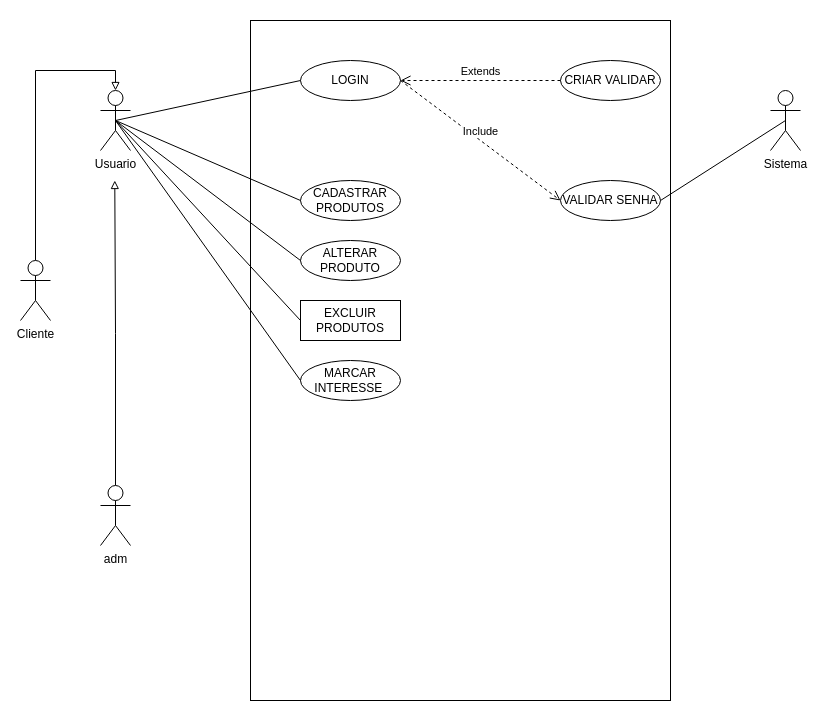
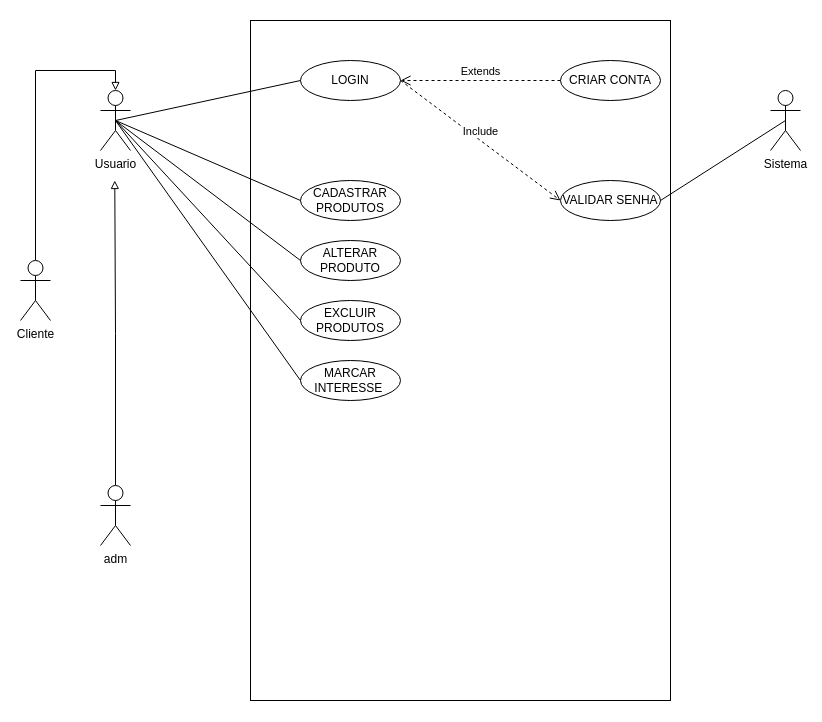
- <mxCell id="13" value="CRIAR VALIDAR" style="ellipse;whiteSpace=wrap;html=1;align=center;" parent="1" vertex="1"><mxGeometry x="560" y="60" width="100" height="40" as="geometry" /></mxCell>
+ <mxCell id="13" value="CRIAR CONTA" style="ellipse;whiteSpace=wrap;html=1;align=center;" parent="1" vertex="1"><mxGeometry x="560" y="60" width="100" height="40" as="geometry" /></mxCell>
- <mxCell id="10" value="EXCLUIR PRODUTOS" style="whiteSpace=wrap;html=1;align=center;rounded=0;" parent="1" vertex="1"><mxGeometry x="300" y="300" width="100" height="40" as="geometry" /></mxCell>
+ <mxCell id="10" value="EXCLUIR PRODUTOS" style="ellipse;whiteSpace=wrap;html=1;align=center;" parent="1" vertex="1"><mxGeometry x="300" y="300" width="100" height="40" as="geometry" /></mxCell>
